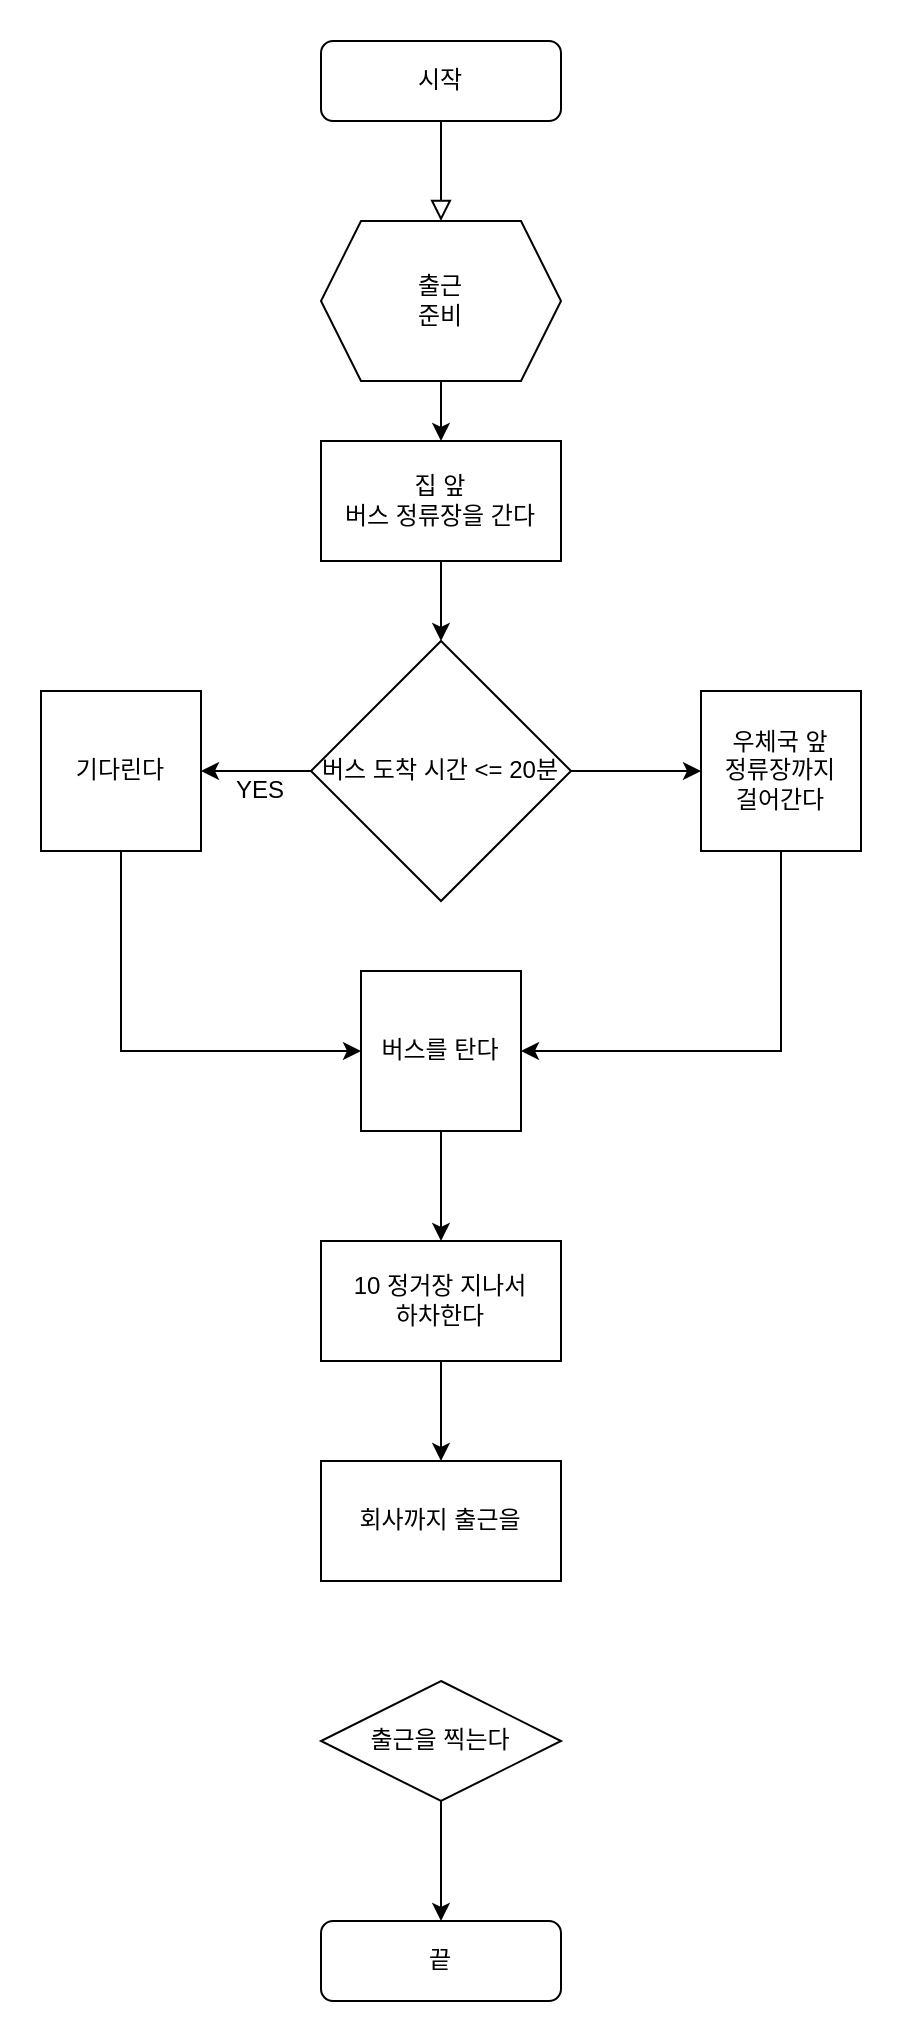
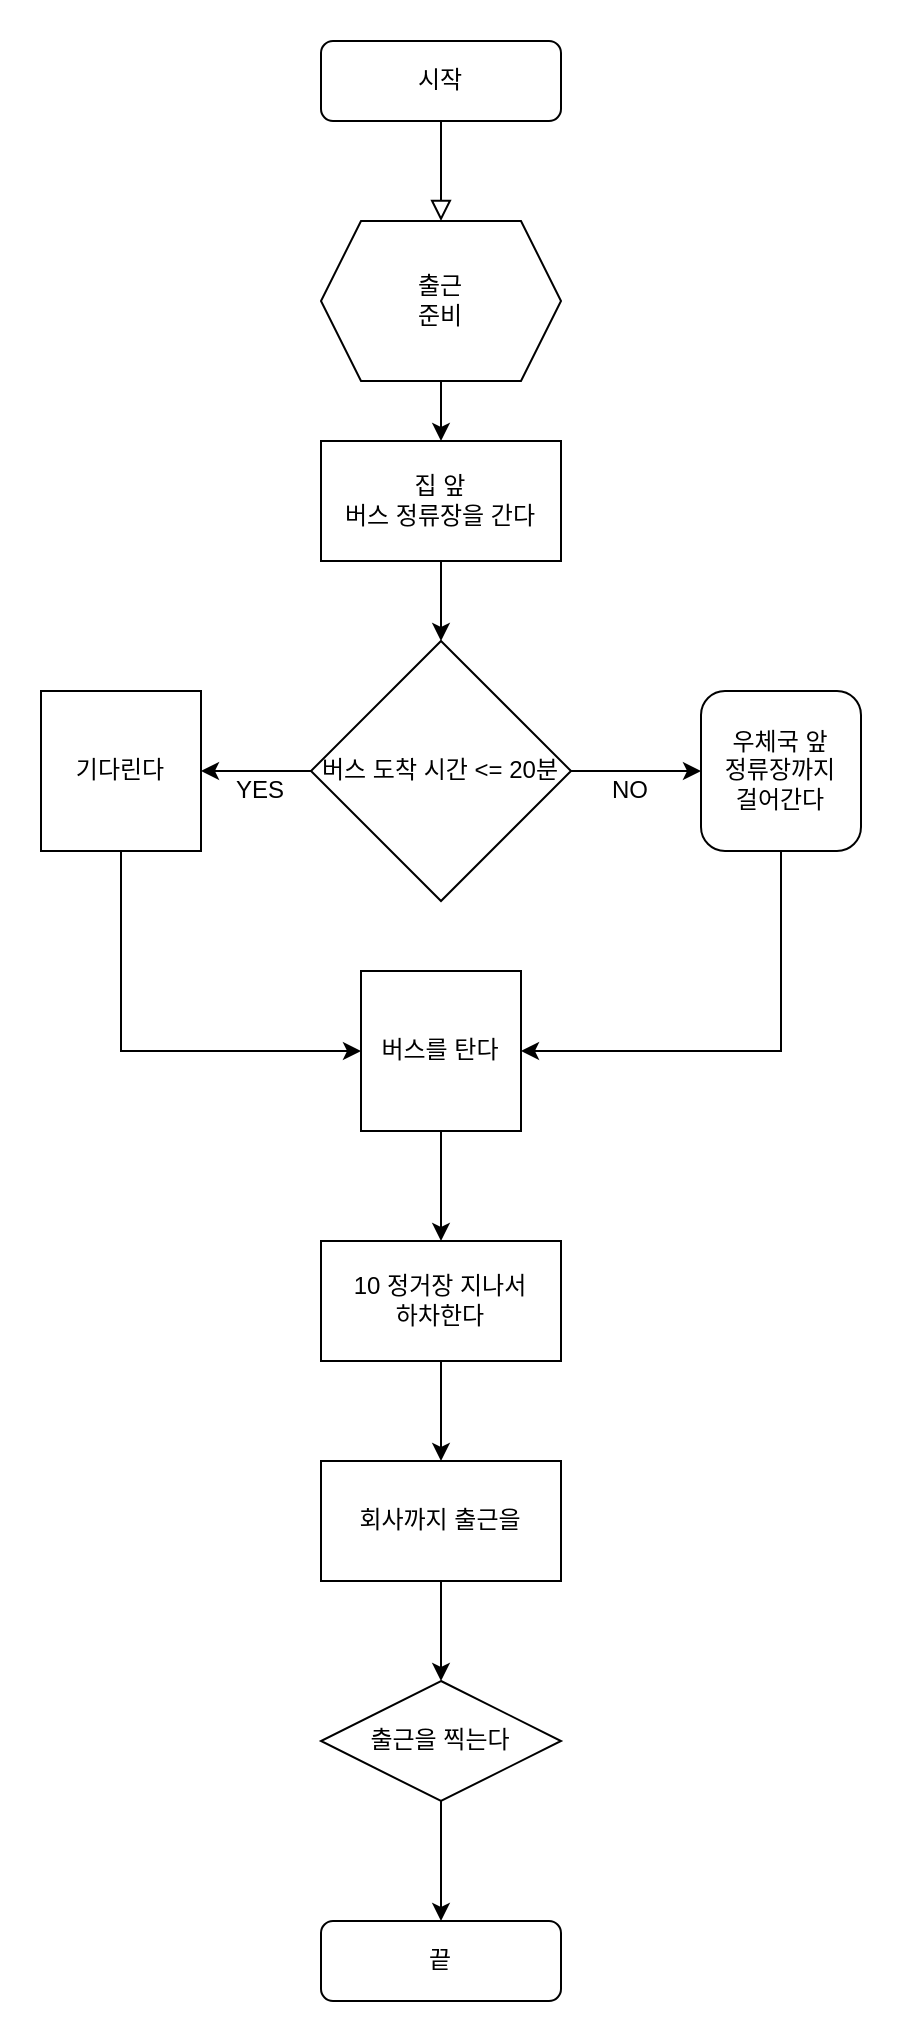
- <mxCell id="13" value="우체국 앞 &lt;br&gt;정류장까지 &lt;br&gt;걸어간다" style="whiteSpace=wrap;html=1;aspect=fixed;" vertex="1" parent="1"><mxGeometry x="350" y="345" width="80" height="80" as="geometry" /></mxCell>
+ <mxCell id="13" value="우체국 앞 &lt;br&gt;정류장까지 &lt;br&gt;걸어간다" style="whiteSpace=wrap;html=1;aspect=fixed;rounded=1;" vertex="1" parent="1"><mxGeometry x="350" y="345" width="80" height="80" as="geometry" /></mxCell>
+ <mxCell id="17" value="NO" style="text;html=1;strokeColor=none;fillColor=none;align=center;verticalAlign=middle;whiteSpace=wrap;rounded=0;" vertex="1" parent="1"><mxGeometry x="285" y="380" width="60" height="30" as="geometry" /></mxCell>
+ <mxCell id="22" value="" style="edgeStyle=orthogonalEdgeStyle;rounded=0;orthogonalLoop=1;jettySize=auto;html=1;" edge="1" parent="1" source="23" target="25"><mxGeometry relative="1" as="geometry" /></mxCell>
